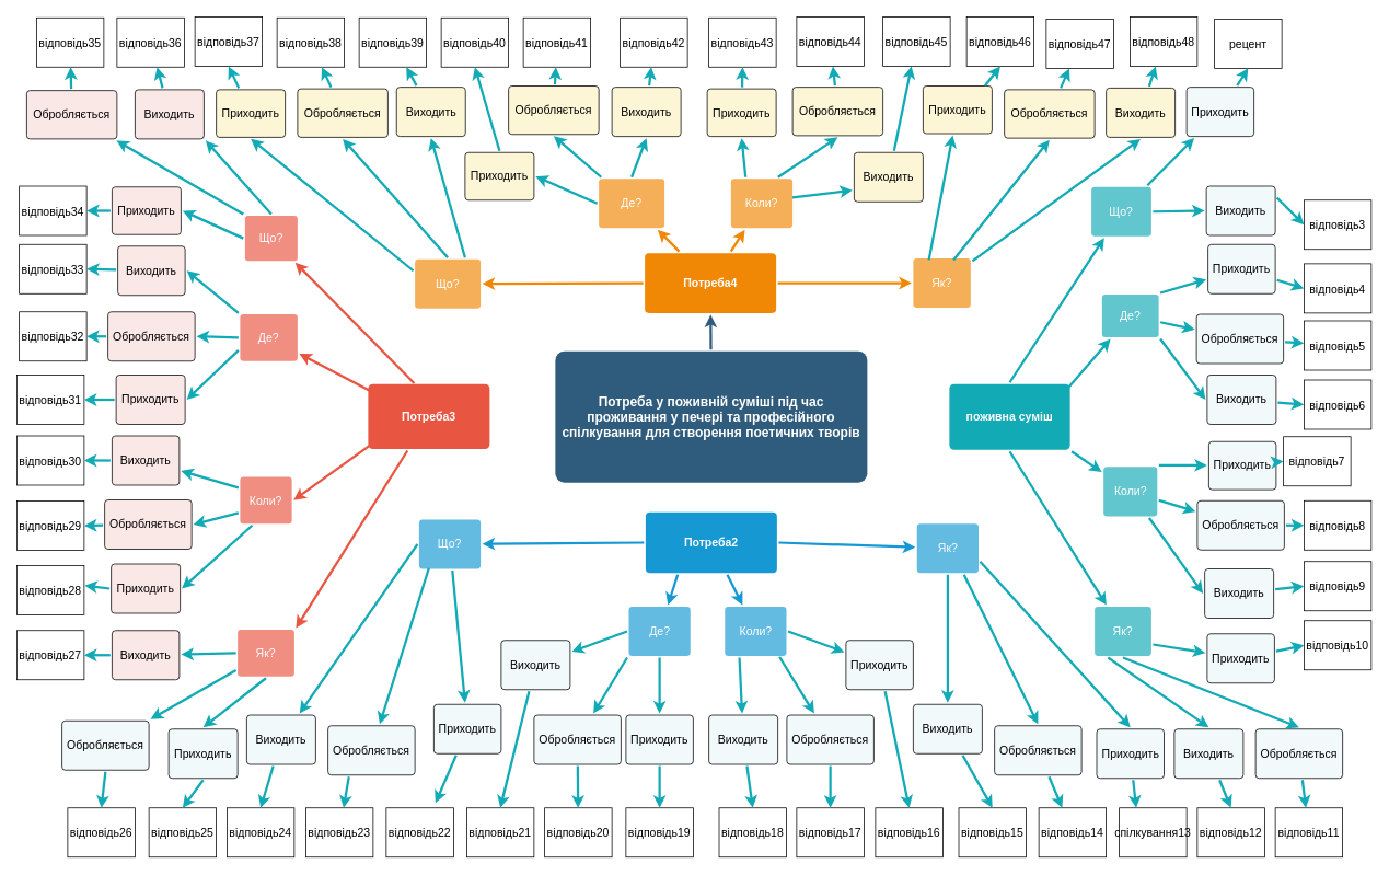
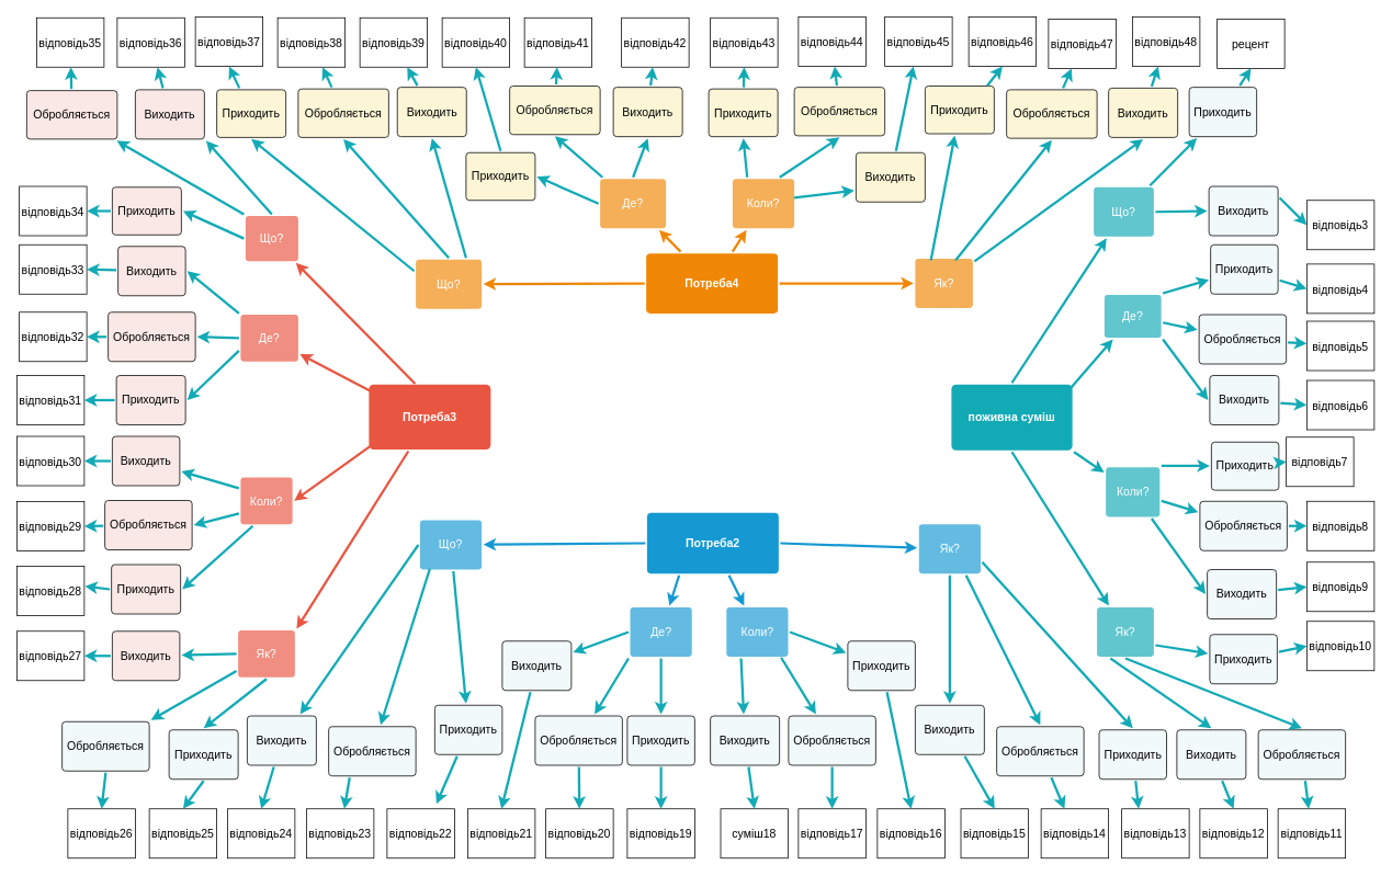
- <mxCell id="2" value="" style="edgeStyle=none;rounded=0;jumpStyle=none;html=1;shadow=0;labelBackgroundColor=none;startArrow=none;startFill=0;endArrow=classic;endFill=1;jettySize=auto;orthogonalLoop=1;strokeColor=#2F5B7C;strokeWidth=3;fontFamily=Helvetica;fontSize=16;fontColor=#23445D;spacing=5;" parent="1" source="3" target="6" edge="1"><mxGeometry relative="1" as="geometry" /></mxCell>
- <mxCell id="3" value="Потреба у поживній суміші під час проживання у печері та професійного спілкування для створення поетичних творів" style="rounded=1;whiteSpace=wrap;html=1;shadow=0;labelBackgroundColor=none;strokeColor=none;strokeWidth=3;fillColor=#2F5B7C;fontFamily=Helvetica;fontSize=16;fontColor=#FFFFFF;align=center;fontStyle=1;spacing=5;arcSize=7;perimeterSpacing=2;" parent="1" vertex="1"><mxGeometry x="676" y="427" width="380" height="160" as="geometry" /></mxCell>
- <mxCell id="152" value="відповідь18" style="fontFamily=Helvetica;fontSize=14;" parent="1" vertex="1"><mxGeometry x="875.5" y="983" width="82" height="60" as="geometry" /></mxCell>
+ <mxCell id="152" value="суміш18" style="fontFamily=Helvetica;fontSize=14;" parent="1" vertex="1"><mxGeometry x="875.5" y="983" width="82" height="60" as="geometry" /></mxCell>
- <mxCell id="137" value="спілкування13" style="fontFamily=Helvetica;fontSize=14;" parent="1" vertex="1"><mxGeometry x="1363" y="983" width="82" height="60" as="geometry" /></mxCell>
+ <mxCell id="137" value="відповідь13" style="fontFamily=Helvetica;fontSize=14;" parent="1" vertex="1"><mxGeometry x="1363" y="983" width="82" height="60" as="geometry" /></mxCell>
